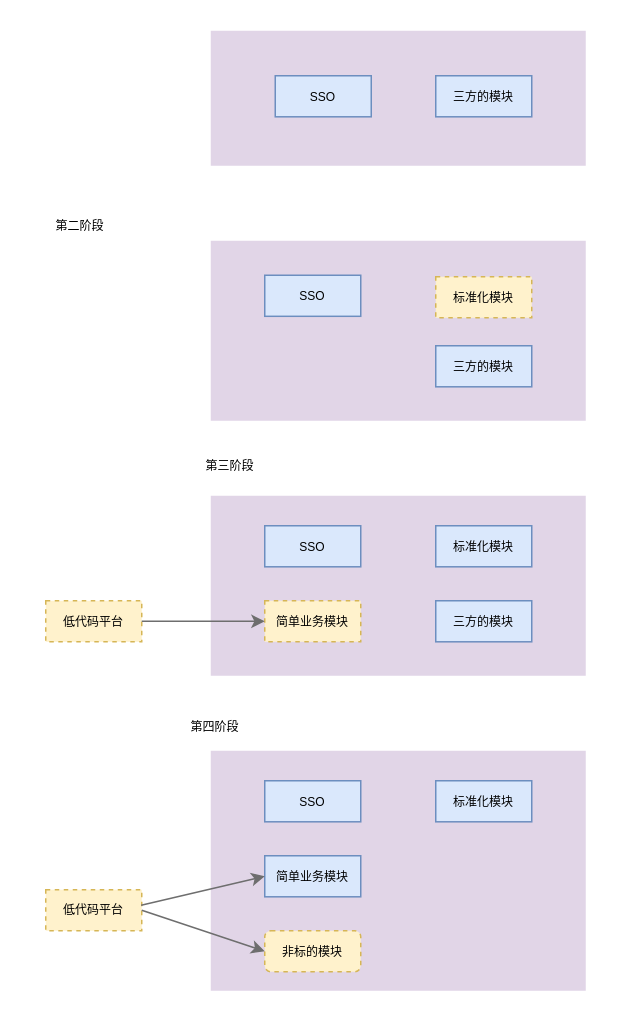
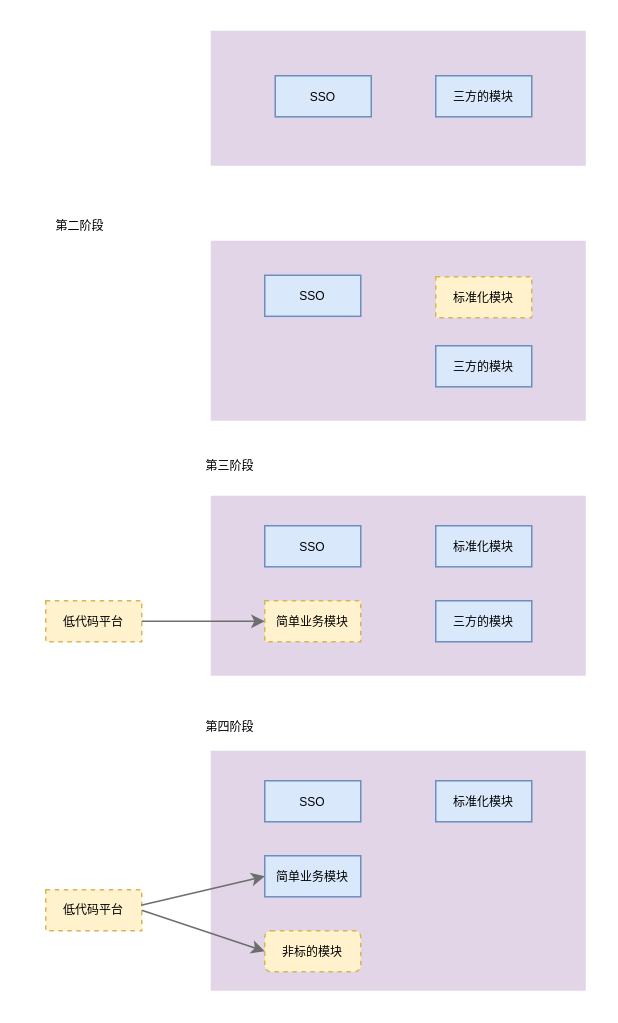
- <mxCell id="20" value="&lt;font style=&quot;font-size: 8px;&quot;&gt;第四阶段&lt;/font&gt;" style="rounded=0;whiteSpace=wrap;html=1;fillColor=none;strokeColor=none;fontSize=8;" vertex="1" parent="1"><mxGeometry x="110" y="474" width="66" height="20" as="geometry" /></mxCell>
+ <mxCell id="20" value="&lt;font style=&quot;font-size: 8px;&quot;&gt;第四阶段&lt;/font&gt;" style="rounded=0;whiteSpace=wrap;html=1;fillColor=none;strokeColor=none;fontSize=8;" vertex="1" parent="1"><mxGeometry x="120" y="474" width="66" height="20" as="geometry" /></mxCell>
